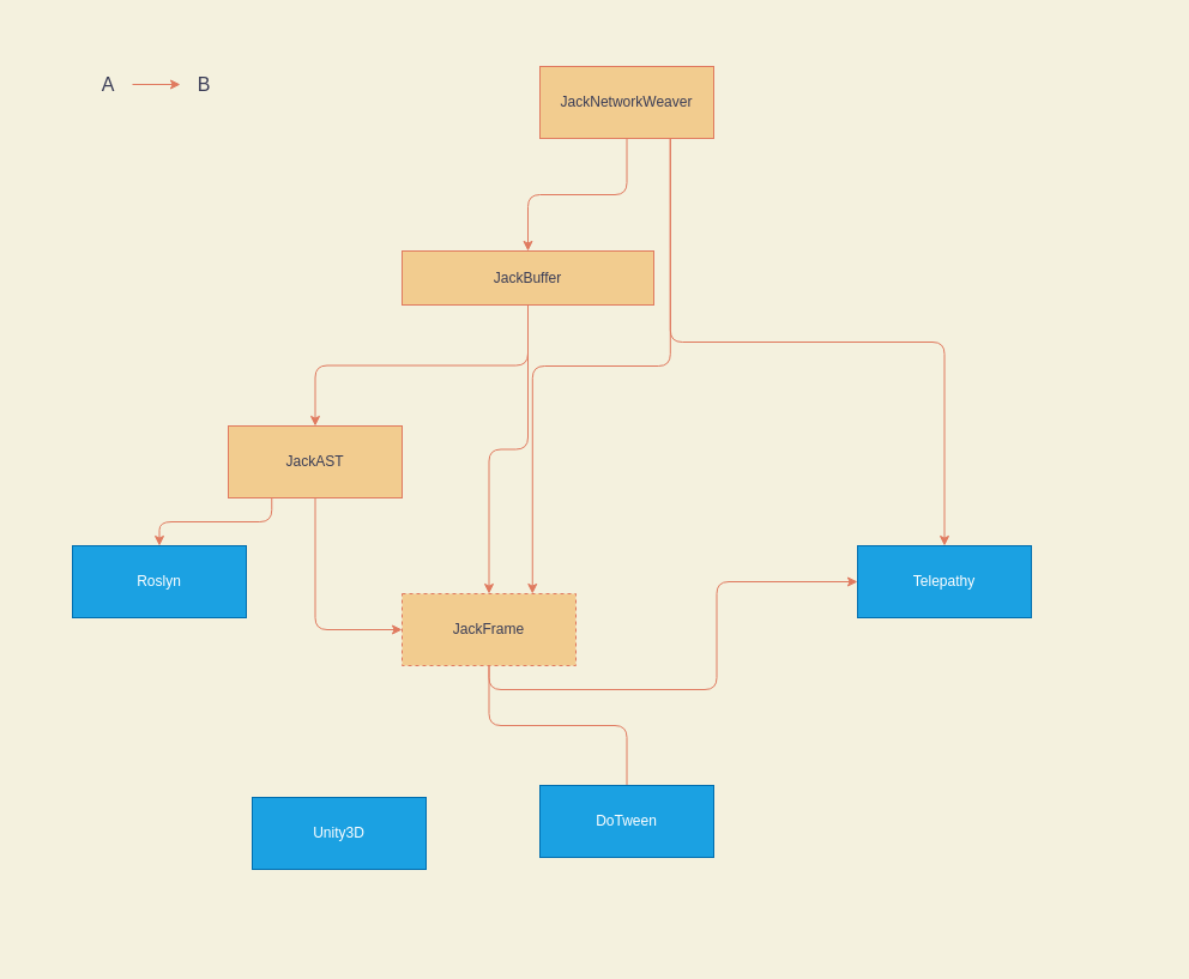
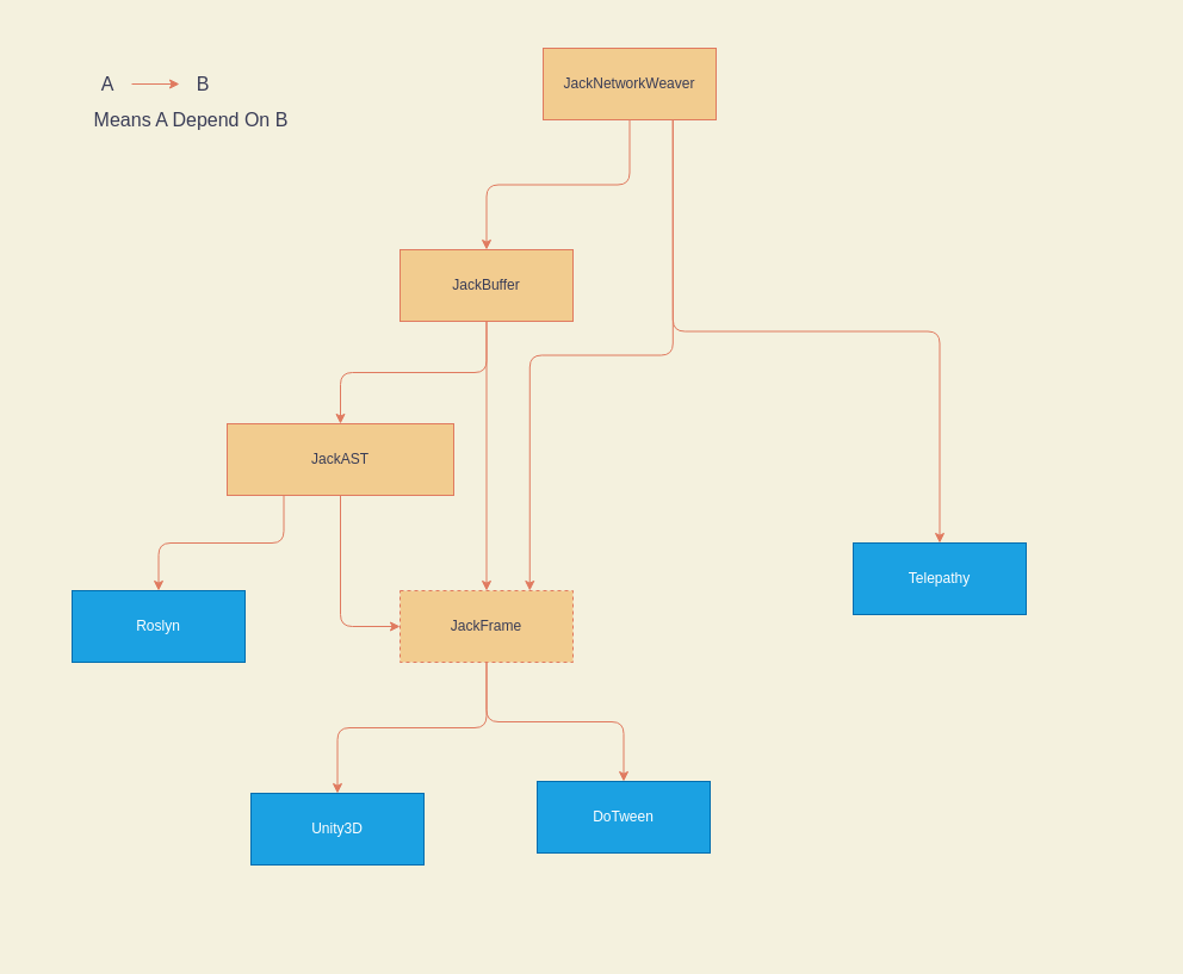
- <mxCell id="15" value="JackNetworkWeaver" style="rounded=0;whiteSpace=wrap;html=1;sketch=0;fontColor=#393C56;strokeColor=#E07A5F;fillColor=#F2CC8F;" vertex="1" parent="1"><mxGeometry x="450" y="55" width="145" height="60" as="geometry" /></mxCell>
+ <mxCell id="15" value="JackNetworkWeaver" style="rounded=0;whiteSpace=wrap;html=1;sketch=0;fontColor=#393C56;strokeColor=#E07A5F;fillColor=#F2CC8F;" vertex="1" parent="1"><mxGeometry x="455" y="40" width="145" height="60" as="geometry" /></mxCell>
+ <mxCell id="22" value="Means A Depend On B" style="text;html=1;strokeColor=none;fillColor=none;align=center;verticalAlign=middle;whiteSpace=wrap;rounded=0;sketch=0;fontColor=#393C56;fontSize=16;" vertex="1" parent="1"><mxGeometry x="60" y="90" width="200" height="20" as="geometry" /></mxCell>
- <mxCell id="11" value="JackBuffer" style="rounded=0;whiteSpace=wrap;html=1;sketch=0;fontColor=#393C56;strokeColor=#E07A5F;fillColor=#F2CC8F;" vertex="1" parent="1"><mxGeometry x="335" y="209" width="210" height="45" as="geometry" /></mxCell>
+ <mxCell id="11" value="JackBuffer" style="rounded=0;whiteSpace=wrap;html=1;sketch=0;fontColor=#393C56;strokeColor=#E07A5F;fillColor=#F2CC8F;" vertex="1" parent="1"><mxGeometry x="335" y="209" width="145" height="60" as="geometry" /></mxCell>
- <mxCell id="8" value="JackAST" style="rounded=0;whiteSpace=wrap;html=1;sketch=0;fontColor=#393C56;strokeColor=#E07A5F;fillColor=#F2CC8F;" vertex="1" parent="1"><mxGeometry x="190" y="355" width="145" height="60" as="geometry" /></mxCell>
+ <mxCell id="8" value="JackAST" style="rounded=0;whiteSpace=wrap;html=1;sketch=0;fontColor=#393C56;strokeColor=#E07A5F;fillColor=#F2CC8F;" vertex="1" parent="1"><mxGeometry x="190" y="355" width="190" height="60" as="geometry" /></mxCell>
- <mxCell id="23" value="Roslyn" style="rounded=0;whiteSpace=wrap;html=1;sketch=0;fontColor=#ffffff;strokeColor=#006EAF;fillColor=#1ba1e2;" vertex="1" parent="1"><mxGeometry x="60" y="455" width="145" height="60" as="geometry" /></mxCell>
+ <mxCell id="23" value="Roslyn" style="rounded=0;whiteSpace=wrap;html=1;sketch=0;fontColor=#ffffff;strokeColor=#006EAF;fillColor=#1ba1e2;" vertex="1" parent="1"><mxGeometry x="60" y="495" width="145" height="60" as="geometry" /></mxCell>
- <mxCell id="4" style="edgeStyle=orthogonalEdgeStyle;curved=0;rounded=1;sketch=0;orthogonalLoop=1;jettySize=auto;html=1;exitX=0.5;exitY=1;exitDx=0;exitDy=0;fontColor=#393C56;strokeColor=#E07A5F;fillColor=#F2CC8F;" edge="1" parent="1" source="5" target="16"><mxGeometry relative="1" as="geometry" /></mxCell>
+ <mxCell id="4" style="edgeStyle=orthogonalEdgeStyle;curved=0;rounded=1;sketch=0;orthogonalLoop=1;jettySize=auto;html=1;exitX=0.5;exitY=1;exitDx=0;exitDy=0;entryX=0.5;entryY=0;entryDx=0;entryDy=0;fontColor=#393C56;strokeColor=#E07A5F;fillColor=#F2CC8F;" edge="1" parent="1" source="5" target="18"><mxGeometry relative="1" as="geometry" /></mxCell>
- <mxCell id="3" style="edgeStyle=orthogonalEdgeStyle;curved=0;rounded=1;sketch=0;orthogonalLoop=1;jettySize=auto;html=1;exitX=0.5;exitY=1;exitDx=0;exitDy=0;entryX=0.5;entryY=0;entryDx=0;entryDy=0;fontColor=#393C56;strokeColor=#E07A5F;fillColor=#F2CC8F;endArrow=none;" edge="1" parent="1" source="5" target="17"><mxGeometry relative="1" as="geometry" /></mxCell>
+ <mxCell id="3" style="edgeStyle=orthogonalEdgeStyle;curved=0;rounded=1;sketch=0;orthogonalLoop=1;jettySize=auto;html=1;exitX=0.5;exitY=1;exitDx=0;exitDy=0;entryX=0.5;entryY=0;entryDx=0;entryDy=0;fontColor=#393C56;strokeColor=#E07A5F;fillColor=#F2CC8F;" edge="1" parent="1" source="5" target="17"><mxGeometry relative="1" as="geometry" /></mxCell>
